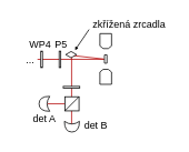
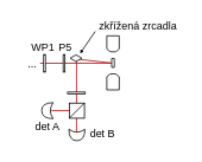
- <mxCell id="16" value="WP4" style="text;html=1;align=center;verticalAlign=middle;resizable=0;points=[];autosize=1;strokeColor=none;fillColor=none;" parent="1" vertex="1"><mxGeometry x="27" y="44" width="40" height="20" as="geometry" /></mxCell>
+ <mxCell id="16" value="WP1" style="text;html=1;align=center;verticalAlign=middle;resizable=0;points=[];autosize=1;strokeColor=none;fillColor=none;" parent="1" vertex="1"><mxGeometry x="27" y="44" width="40" height="20" as="geometry" /></mxCell>
